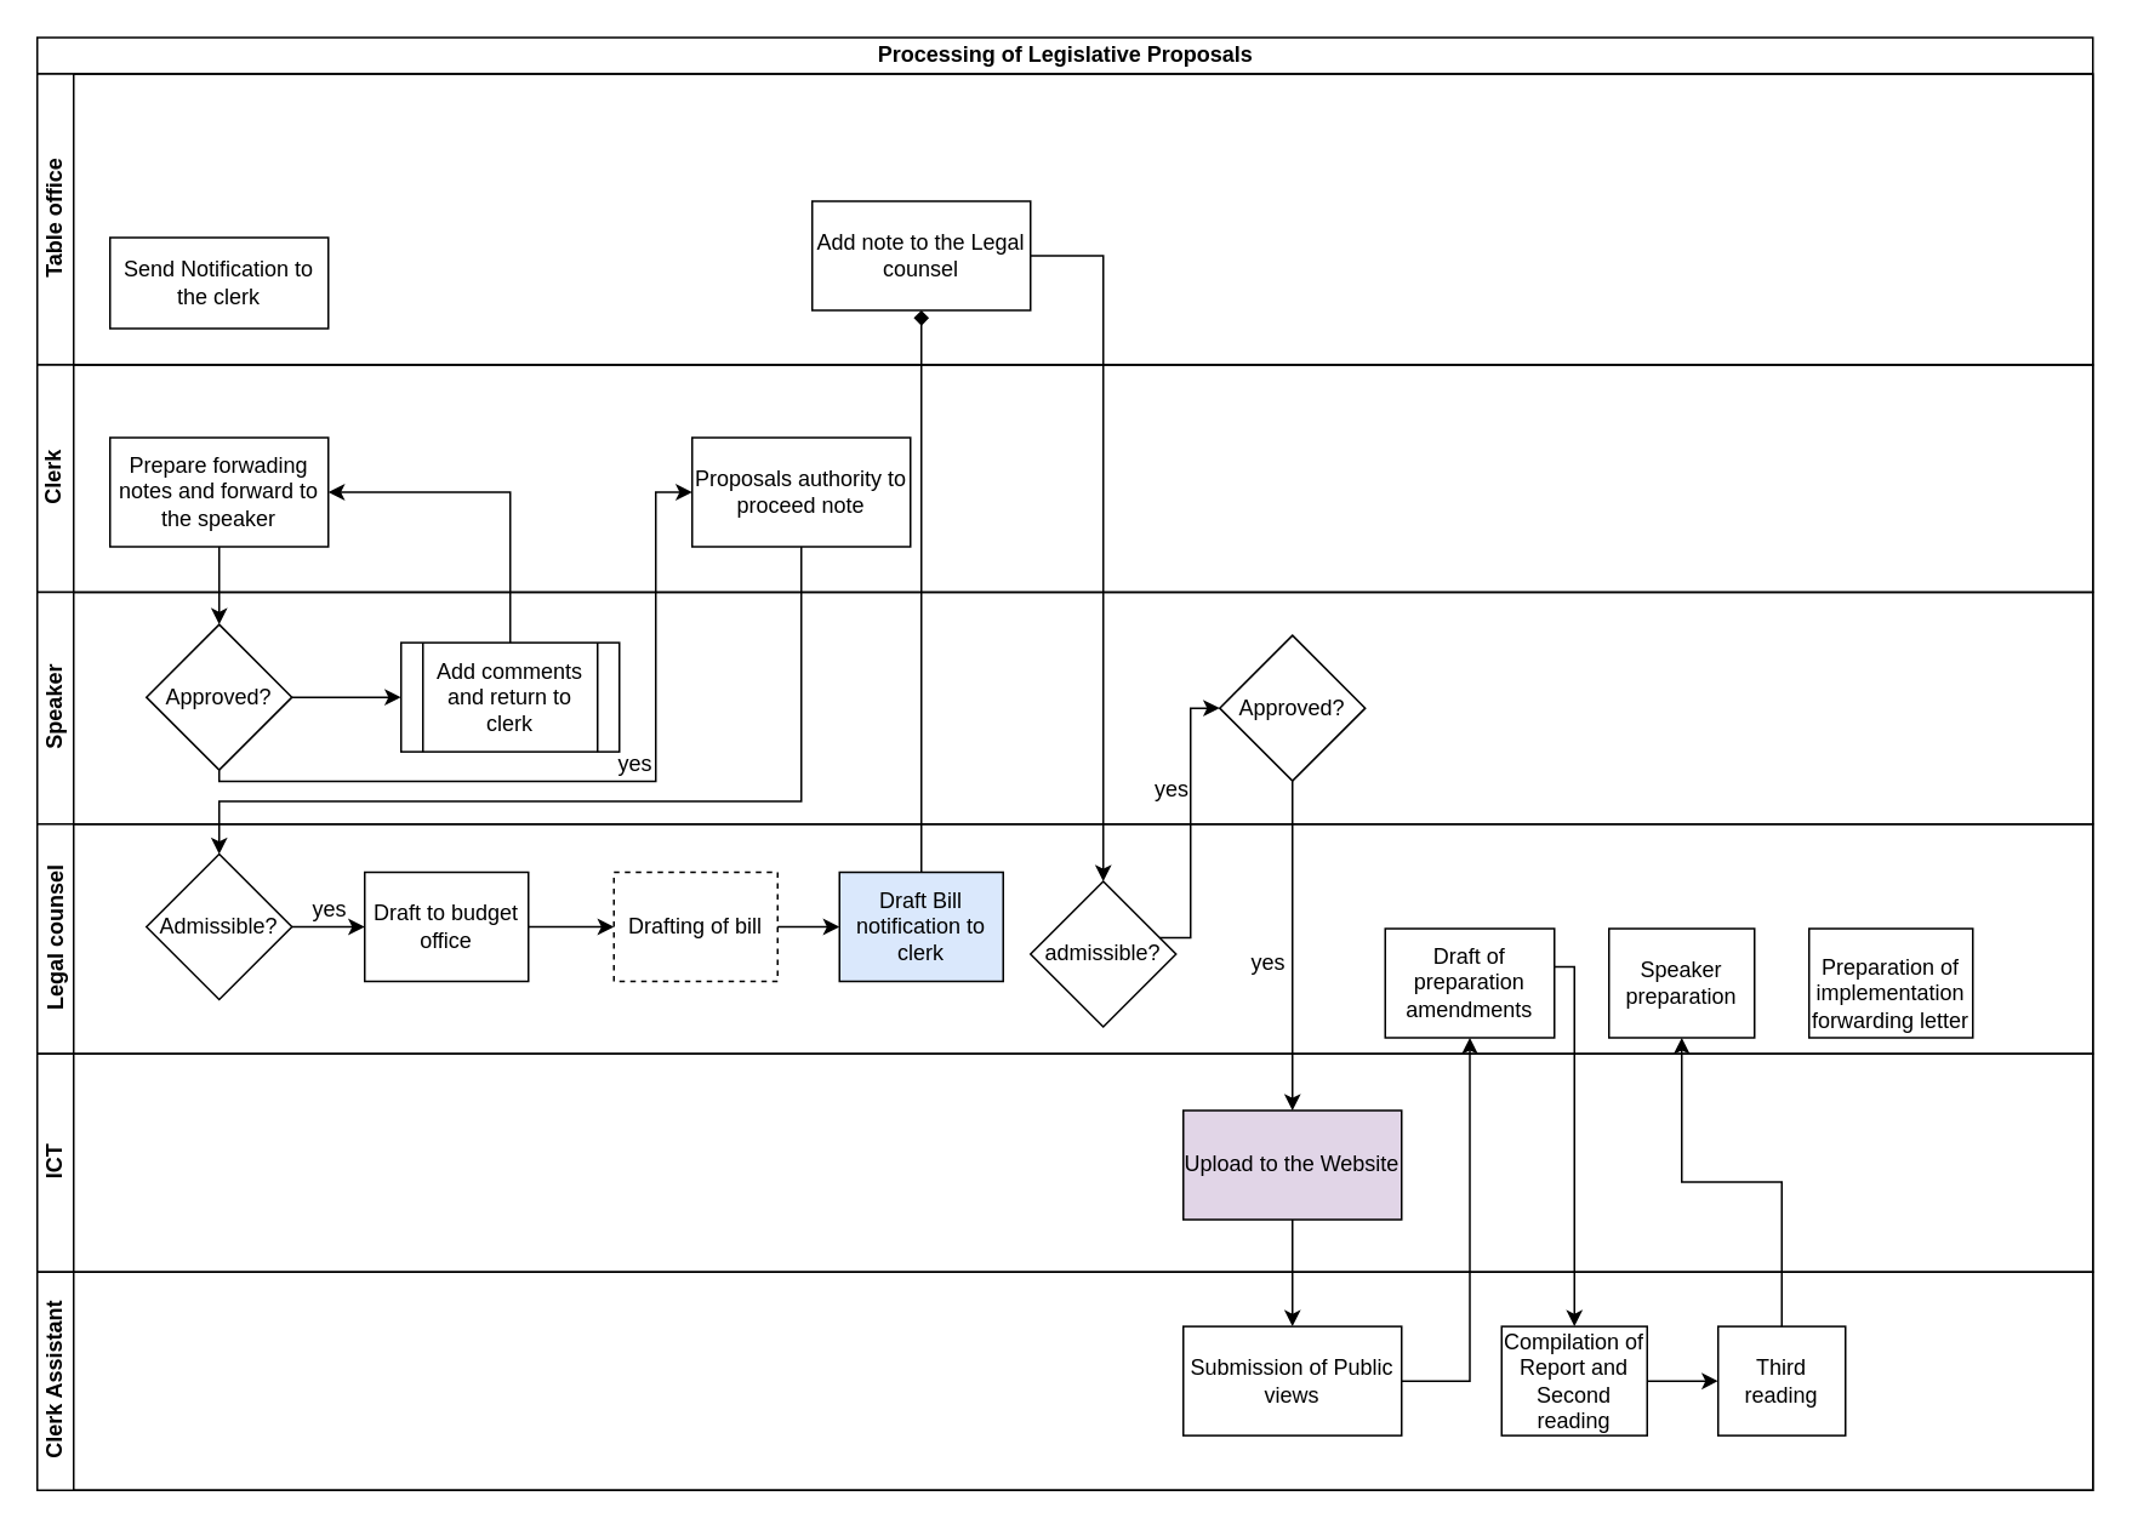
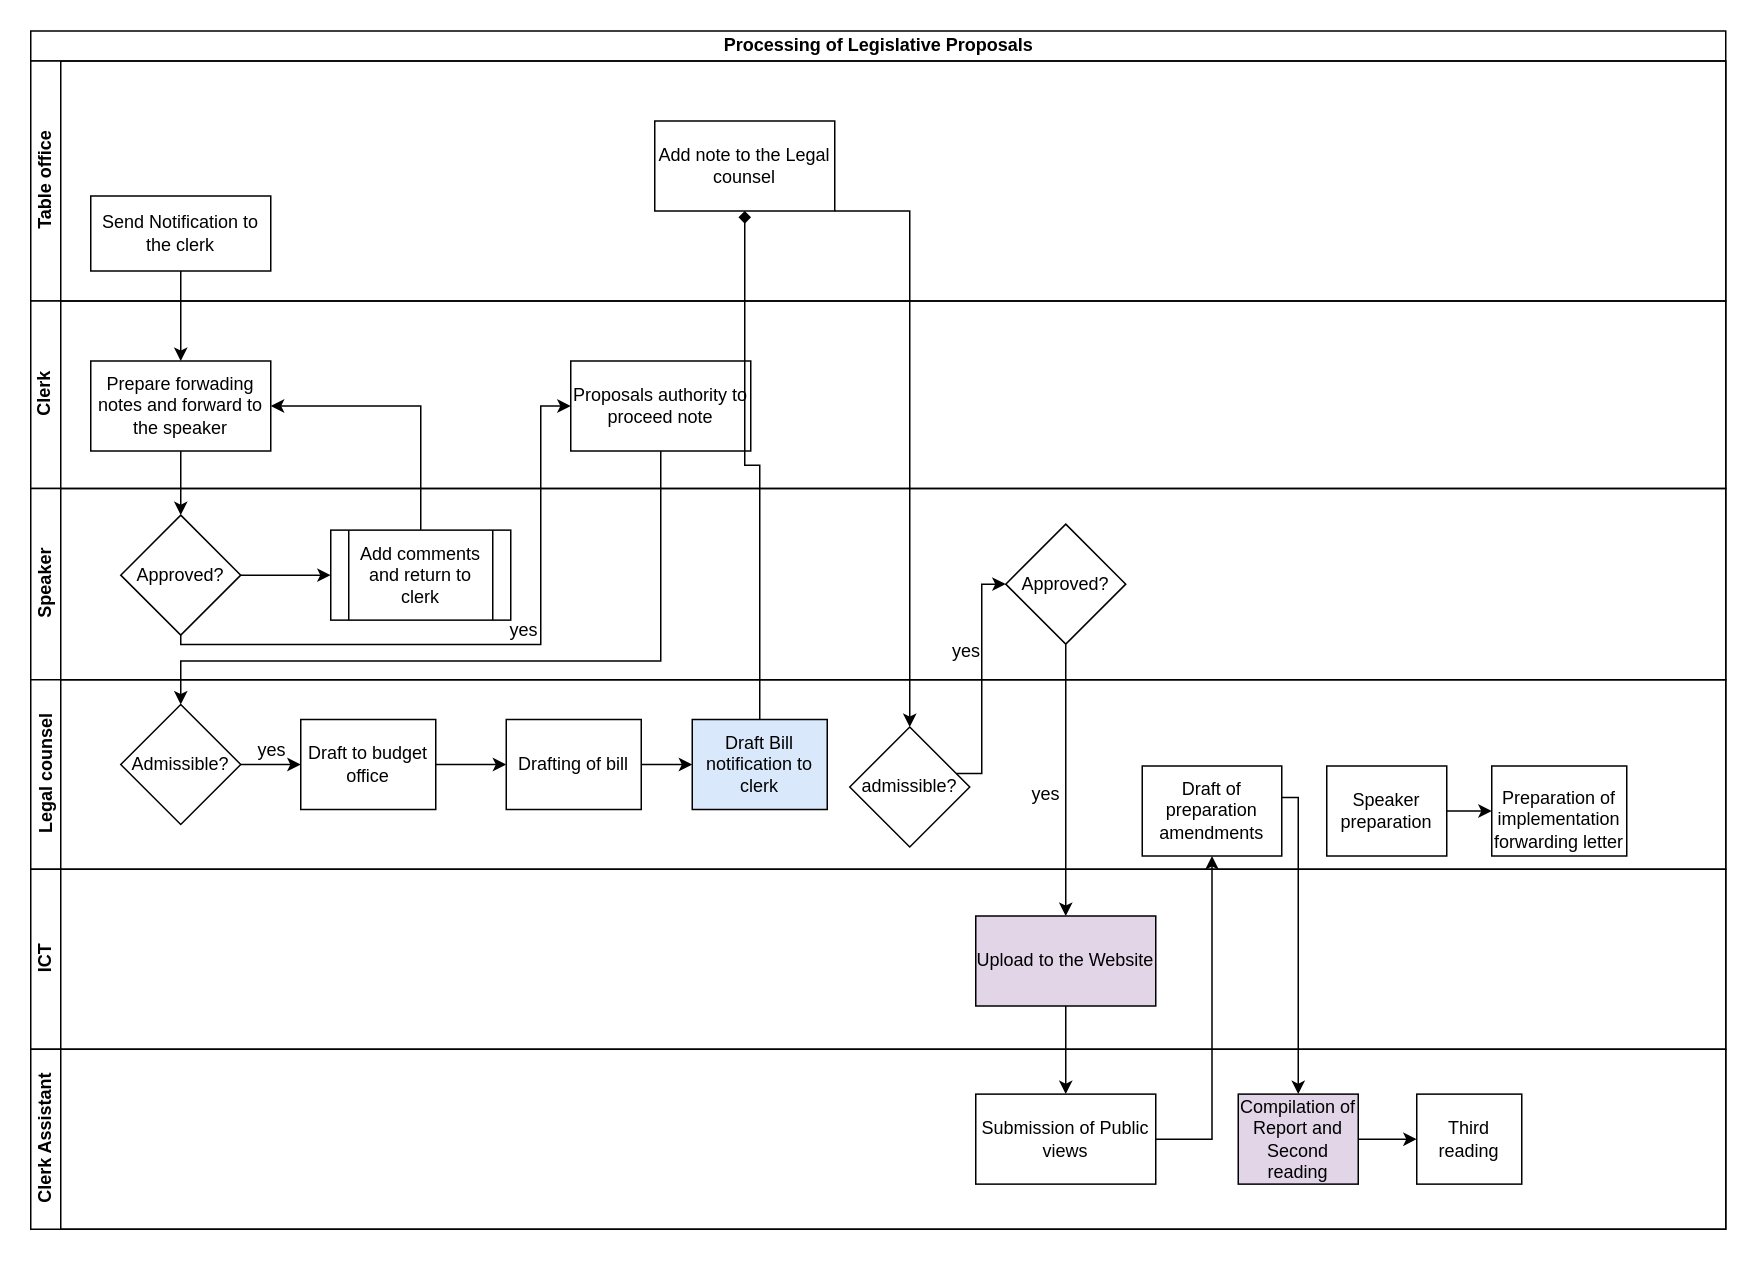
- <mxCell id="4" value="Add note to the Legal counsel" style="rounded=0;whiteSpace=wrap;html=1;" parent="3" vertex="1"><mxGeometry x="426" y="70" width="120" height="60" as="geometry" /></mxCell>
+ <mxCell id="4" value="Add note to the Legal counsel" style="rounded=0;whiteSpace=wrap;html=1;" parent="3" vertex="1"><mxGeometry x="416" y="40" width="120" height="60" as="geometry" /></mxCell>
+ <mxCell id="32" value="" style="edgeStyle=orthogonalEdgeStyle;rounded=0;orthogonalLoop=1;jettySize=auto;html=1;" parent="2" source="5" target="7" edge="1"><mxGeometry relative="1" as="geometry" /></mxCell>
- <mxCell id="16" value="Drafting of bill" style="whiteSpace=wrap;html=1;rounded=0;dashed=1;" parent="14" vertex="1"><mxGeometry x="317" y="26.5" width="90" height="60" as="geometry" /></mxCell>
+ <mxCell id="16" value="Drafting of bill" style="whiteSpace=wrap;html=1;rounded=0;" parent="14" vertex="1"><mxGeometry x="317" y="26.5" width="90" height="60" as="geometry" /></mxCell>
+ <mxCell id="47" value="" style="edgeStyle=orthogonalEdgeStyle;rounded=0;orthogonalLoop=1;jettySize=auto;html=1;" parent="1" source="24" target="46" edge="1"><mxGeometry relative="1" as="geometry" /></mxCell>
- <mxCell id="43" value="" style="edgeStyle=orthogonalEdgeStyle;rounded=0;orthogonalLoop=1;jettySize=auto;html=1;" parent="1" source="44" target="24" edge="1"><mxGeometry relative="1" as="geometry" /></mxCell>
- <mxCell id="31" value="Compilation of Report and Second reading" style="whiteSpace=wrap;html=1;rounded=0;" parent="29" vertex="1"><mxGeometry x="805" y="30" width="80" height="60" as="geometry" /></mxCell>
+ <mxCell id="31" value="Compilation of Report and Second reading" style="whiteSpace=wrap;html=1;rounded=0;fillColor=#e1d5e7;" parent="29" vertex="1"><mxGeometry x="805" y="30" width="80" height="60" as="geometry" /></mxCell>
